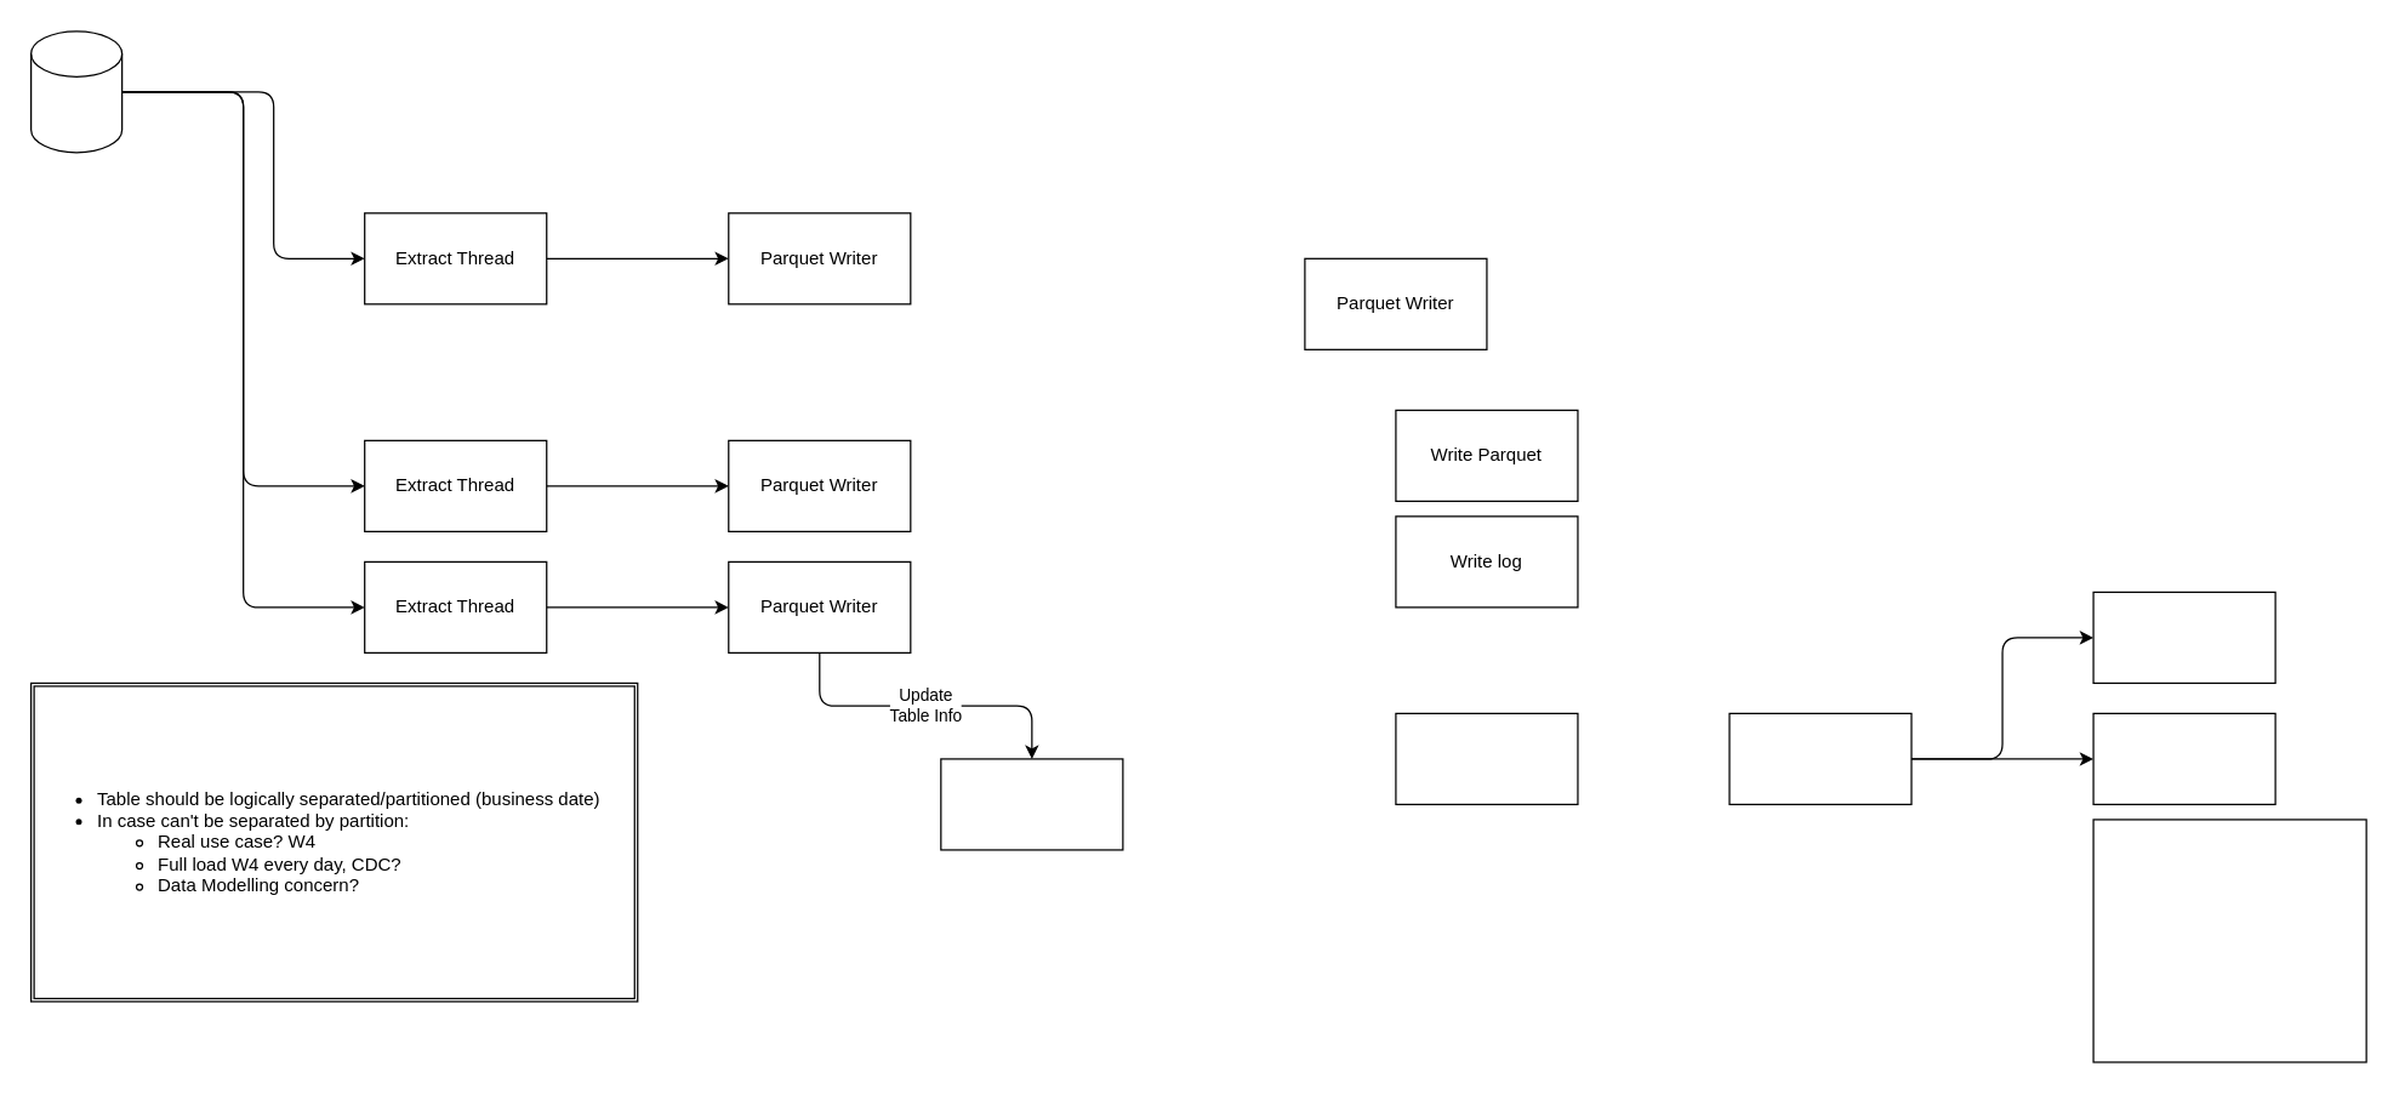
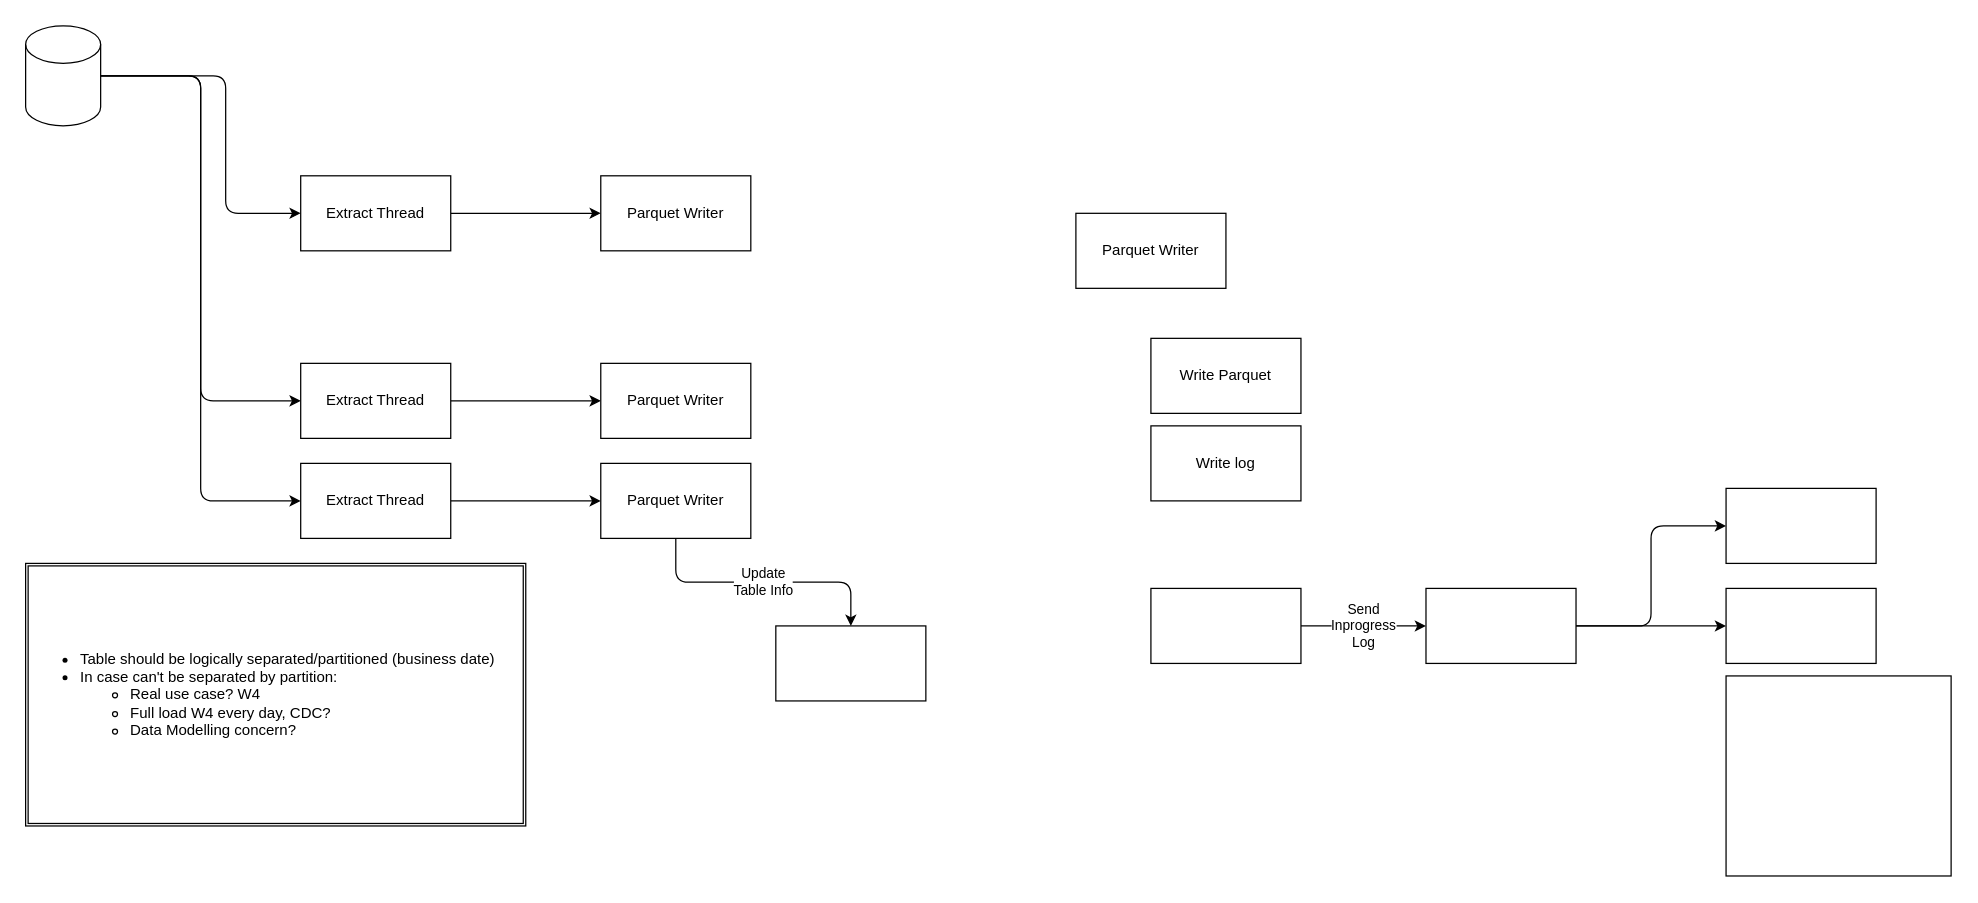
+ <mxCell id="21" value="Send&lt;br&gt;Inprogress&lt;br&gt;Log" style="edgeStyle=orthogonalEdgeStyle;html=1;entryX=0;entryY=0.5;entryDx=0;entryDy=0;" edge="1" parent="1" source="22" target="28"><mxGeometry relative="1" as="geometry" /></mxCell>
